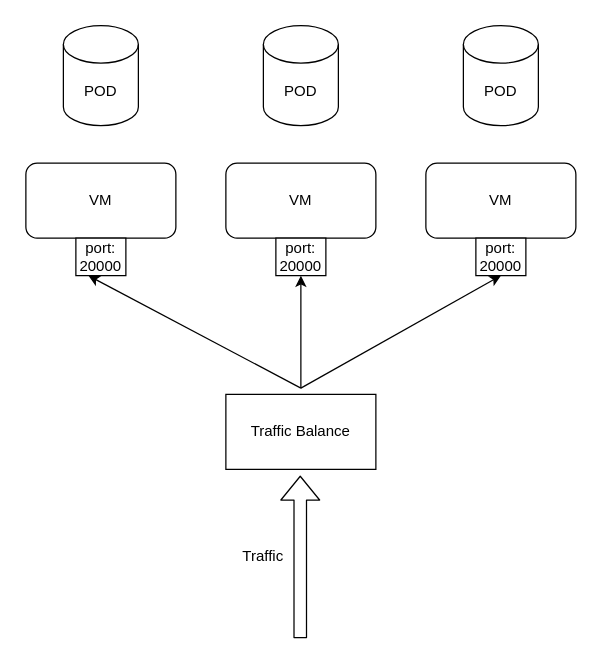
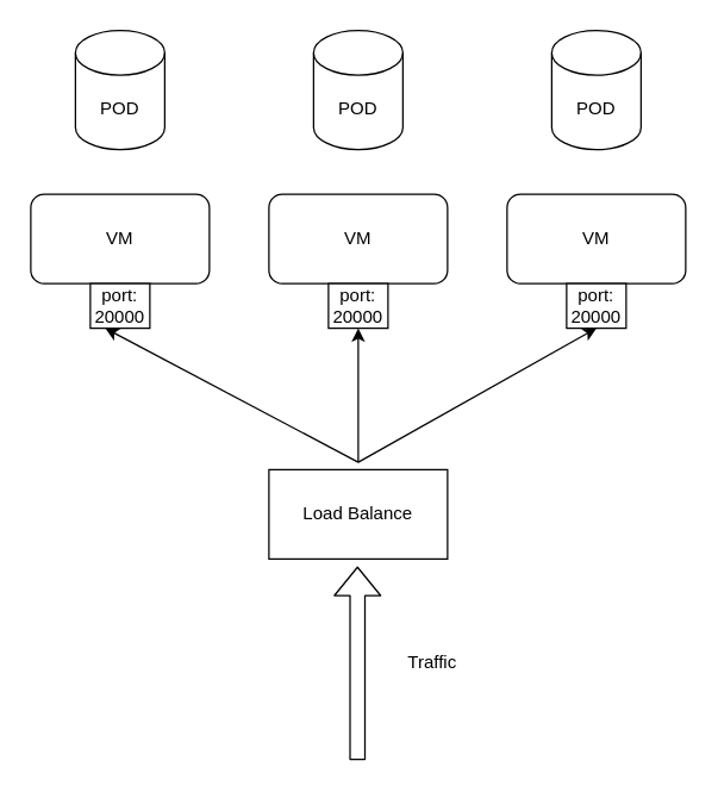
- <mxCell id="6" value="Traffic Balance" style="rounded=0;whiteSpace=wrap;html=1;" parent="1" vertex="1"><mxGeometry x="180" y="315" width="120" height="60" as="geometry" /></mxCell>
+ <mxCell id="6" value="Load Balance" style="rounded=0;whiteSpace=wrap;html=1;" parent="1" vertex="1"><mxGeometry x="180" y="315" width="120" height="60" as="geometry" /></mxCell>
- <mxCell id="16" value="Traffic" style="text;html=1;strokeColor=none;fillColor=none;align=center;verticalAlign=middle;whiteSpace=wrap;rounded=0;" vertex="1" parent="1"><mxGeometry x="180" y="430" width="60" height="30" as="geometry" /></mxCell>
+ <mxCell id="16" value="Traffic" style="text;html=1;strokeColor=none;fillColor=none;align=center;verticalAlign=middle;whiteSpace=wrap;rounded=0;" vertex="1" parent="1"><mxGeometry x="260" y="430" width="60" height="30" as="geometry" /></mxCell>
